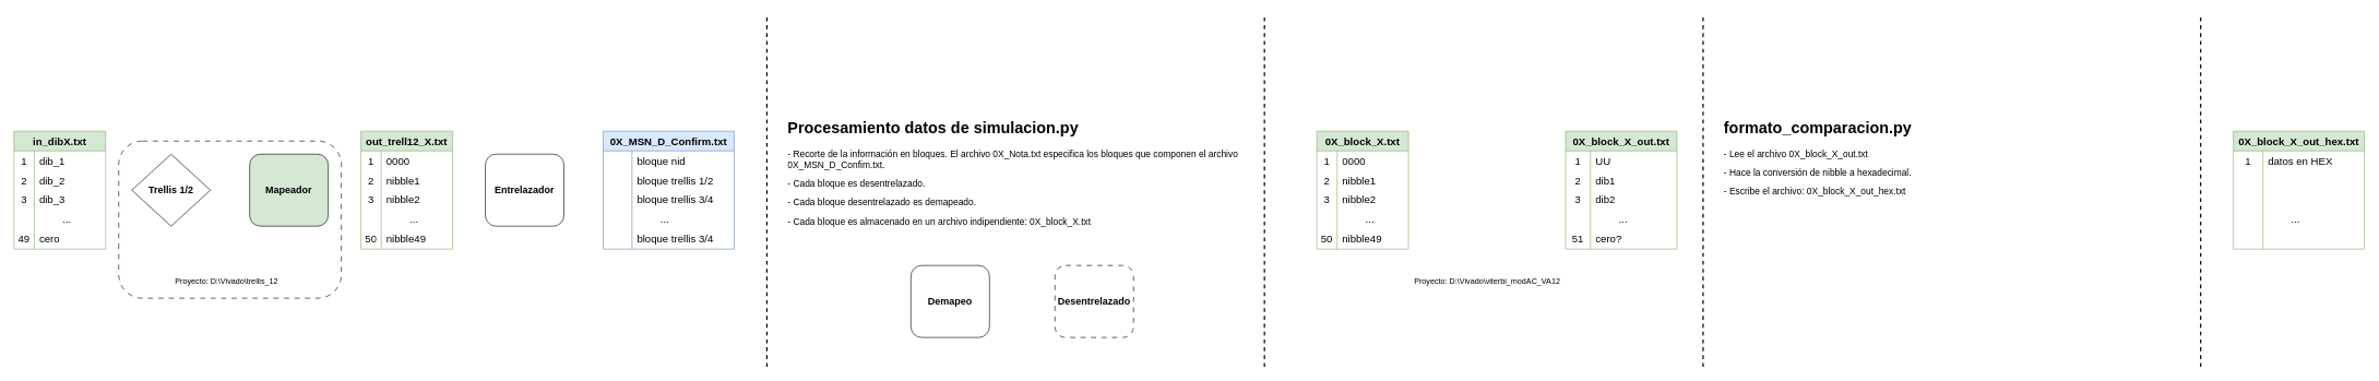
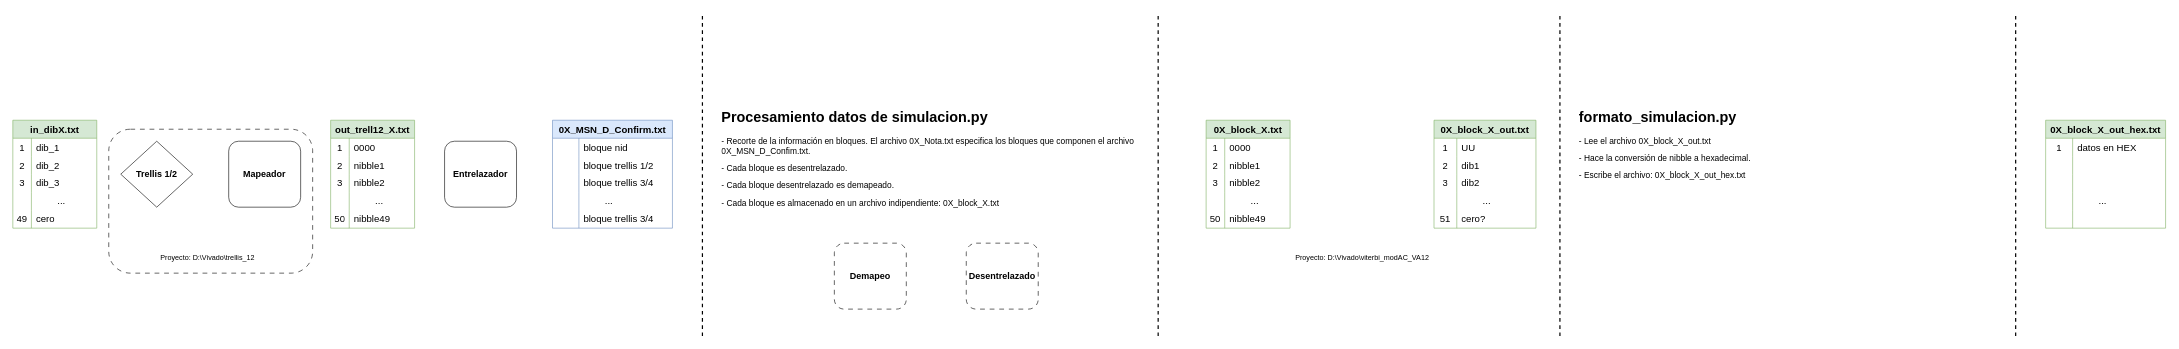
- <mxCell id="95" value="&lt;h1 style=&quot;margin-top: 0px;&quot;&gt;formato_comparacion.py&lt;/h1&gt;&lt;p&gt;&lt;font style=&quot;font-size: 14px;&quot;&gt;- Lee el archivo 0X_block_X_out.txt&lt;/font&gt;&lt;/p&gt;&lt;p&gt;&lt;font style=&quot;font-size: 14px;&quot;&gt;- Hace la conversión de nibble a hexadecimal.&lt;/font&gt;&lt;/p&gt;&lt;p&gt;&lt;font style=&quot;font-size: 14px;&quot;&gt;- Escribe el archivo: 0X_block_X_out_hex.txt&lt;/font&gt;&lt;/p&gt;" style="text;html=1;whiteSpace=wrap;overflow=hidden;rounded=0;" vertex="1" parent="1"><mxGeometry x="2630" y="175" width="730" height="230" as="geometry" /></mxCell>
+ <mxCell id="95" value="&lt;h1 style=&quot;margin-top: 0px;&quot;&gt;formato_simulacion.py&lt;/h1&gt;&lt;p&gt;&lt;font style=&quot;font-size: 14px;&quot;&gt;- Lee el archivo 0X_block_X_out.txt&lt;/font&gt;&lt;/p&gt;&lt;p&gt;&lt;font style=&quot;font-size: 14px;&quot;&gt;- Hace la conversión de nibble a hexadecimal.&lt;/font&gt;&lt;/p&gt;&lt;p&gt;&lt;font style=&quot;font-size: 14px;&quot;&gt;- Escribe el archivo: 0X_block_X_out_hex.txt&lt;/font&gt;&lt;/p&gt;" style="text;html=1;whiteSpace=wrap;overflow=hidden;rounded=0;" vertex="1" parent="1"><mxGeometry x="2630" y="175" width="730" height="230" as="geometry" /></mxCell>
- <mxCell id="35" value="&lt;b&gt;&lt;font style=&quot;font-size: 15px;&quot;&gt;Mapeador&lt;/font&gt;&lt;/b&gt;" style="rounded=1;whiteSpace=wrap;html=1;fillColor=#d5e8d4;" vertex="1" parent="1"><mxGeometry x="380" y="235" width="120" height="110" as="geometry" /></mxCell>
+ <mxCell id="35" value="&lt;b&gt;&lt;font style=&quot;font-size: 15px;&quot;&gt;Mapeador&lt;/font&gt;&lt;/b&gt;" style="rounded=1;whiteSpace=wrap;html=1;" vertex="1" parent="1"><mxGeometry x="380" y="235" width="120" height="110" as="geometry" /></mxCell>
- <mxCell id="57" value="&lt;b&gt;&lt;font style=&quot;font-size: 15px;&quot;&gt;Demapeo&lt;/font&gt;&lt;/b&gt;" style="rounded=1;whiteSpace=wrap;html=1;dashed=0;dashPattern=8 8;" vertex="1" parent="1"><mxGeometry x="1390" y="405" width="120" height="110" as="geometry" /></mxCell>
+ <mxCell id="57" value="&lt;b&gt;&lt;font style=&quot;font-size: 15px;&quot;&gt;Demapeo&lt;/font&gt;&lt;/b&gt;" style="rounded=1;whiteSpace=wrap;html=1;dashed=1;dashPattern=8 8;" vertex="1" parent="1"><mxGeometry x="1390" y="405" width="120" height="110" as="geometry" /></mxCell>
